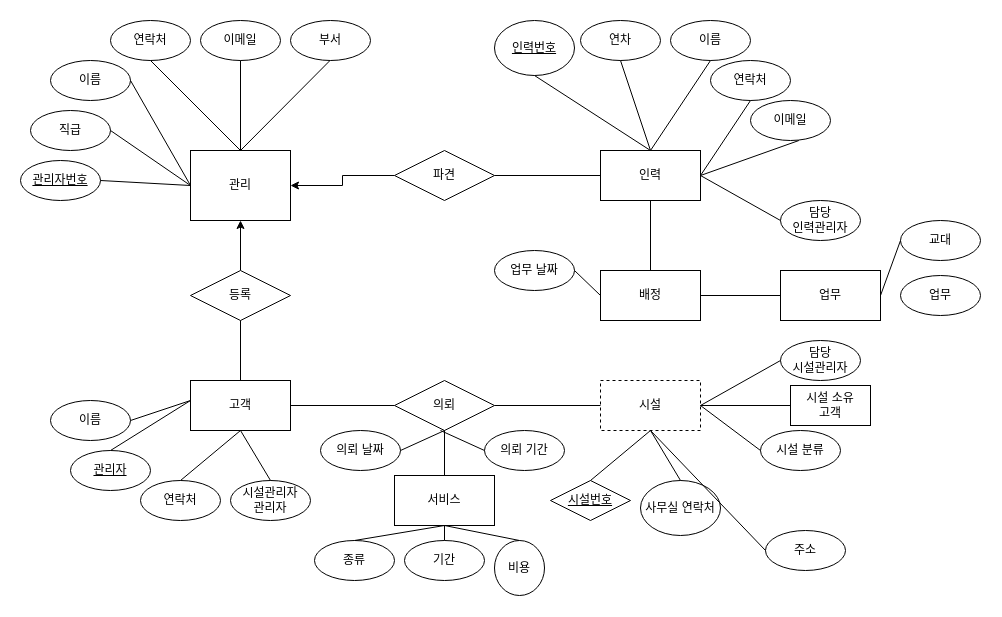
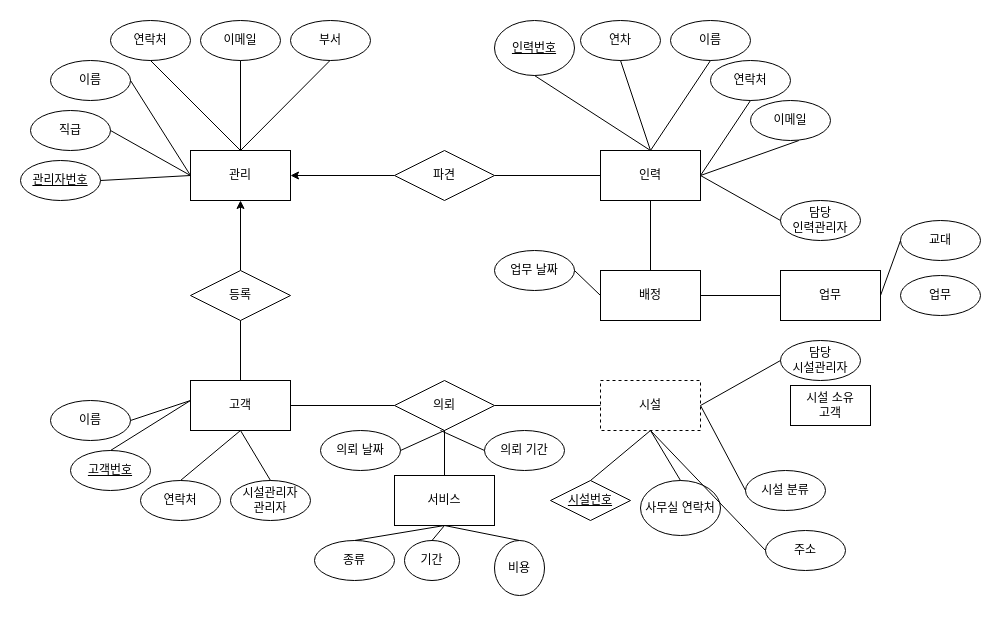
- <mxCell id="2" value="관리" style="rounded=0;whiteSpace=wrap;html=1;" vertex="1" parent="1"><mxGeometry x="190" y="150" width="100" height="70" as="geometry" /></mxCell>
+ <mxCell id="2" value="관리" style="rounded=0;whiteSpace=wrap;html=1;" vertex="1" parent="1"><mxGeometry x="190" y="150" width="100" height="50" as="geometry" /></mxCell>
- <mxCell id="55" value="" style="endArrow=none;html=1;entryX=0;entryY=0.5;entryDx=0;entryDy=0;exitX=1;exitY=0.5;exitDx=0;exitDy=0;" edge="1" parent="1" source="5" target="48"><mxGeometry width="50" height="50" relative="1" as="geometry"><mxPoint x="440" y="320" as="sourcePoint" /><mxPoint x="490" y="270" as="targetPoint" /></mxGeometry></mxCell>
- <mxCell id="47" value="시설 분류" style="ellipse;whiteSpace=wrap;html=1;" vertex="1" parent="1"><mxGeometry x="760" y="430" width="80" height="40" as="geometry" /></mxCell>
+ <mxCell id="47" value="시설 분류" style="ellipse;whiteSpace=wrap;html=1;" vertex="1" parent="1"><mxGeometry x="745" y="470" width="80" height="40" as="geometry" /></mxCell>
- <mxCell id="23" value="&lt;u&gt;관리자&lt;/u&gt;" style="ellipse;whiteSpace=wrap;html=1;" vertex="1" parent="1"><mxGeometry x="70" y="450" width="80" height="40" as="geometry" /></mxCell>
+ <mxCell id="23" value="&lt;u&gt;고객번호&lt;/u&gt;" style="ellipse;whiteSpace=wrap;html=1;" vertex="1" parent="1"><mxGeometry x="70" y="450" width="80" height="40" as="geometry" /></mxCell>
- <mxCell id="67" value="기간" style="ellipse;whiteSpace=wrap;html=1;" vertex="1" parent="1"><mxGeometry x="404" y="540" width="80" height="40" as="geometry" /></mxCell>
+ <mxCell id="67" value="기간" style="ellipse;whiteSpace=wrap;html=1;" vertex="1" parent="1"><mxGeometry x="404" y="540" width="55" height="40" as="geometry" /></mxCell>
